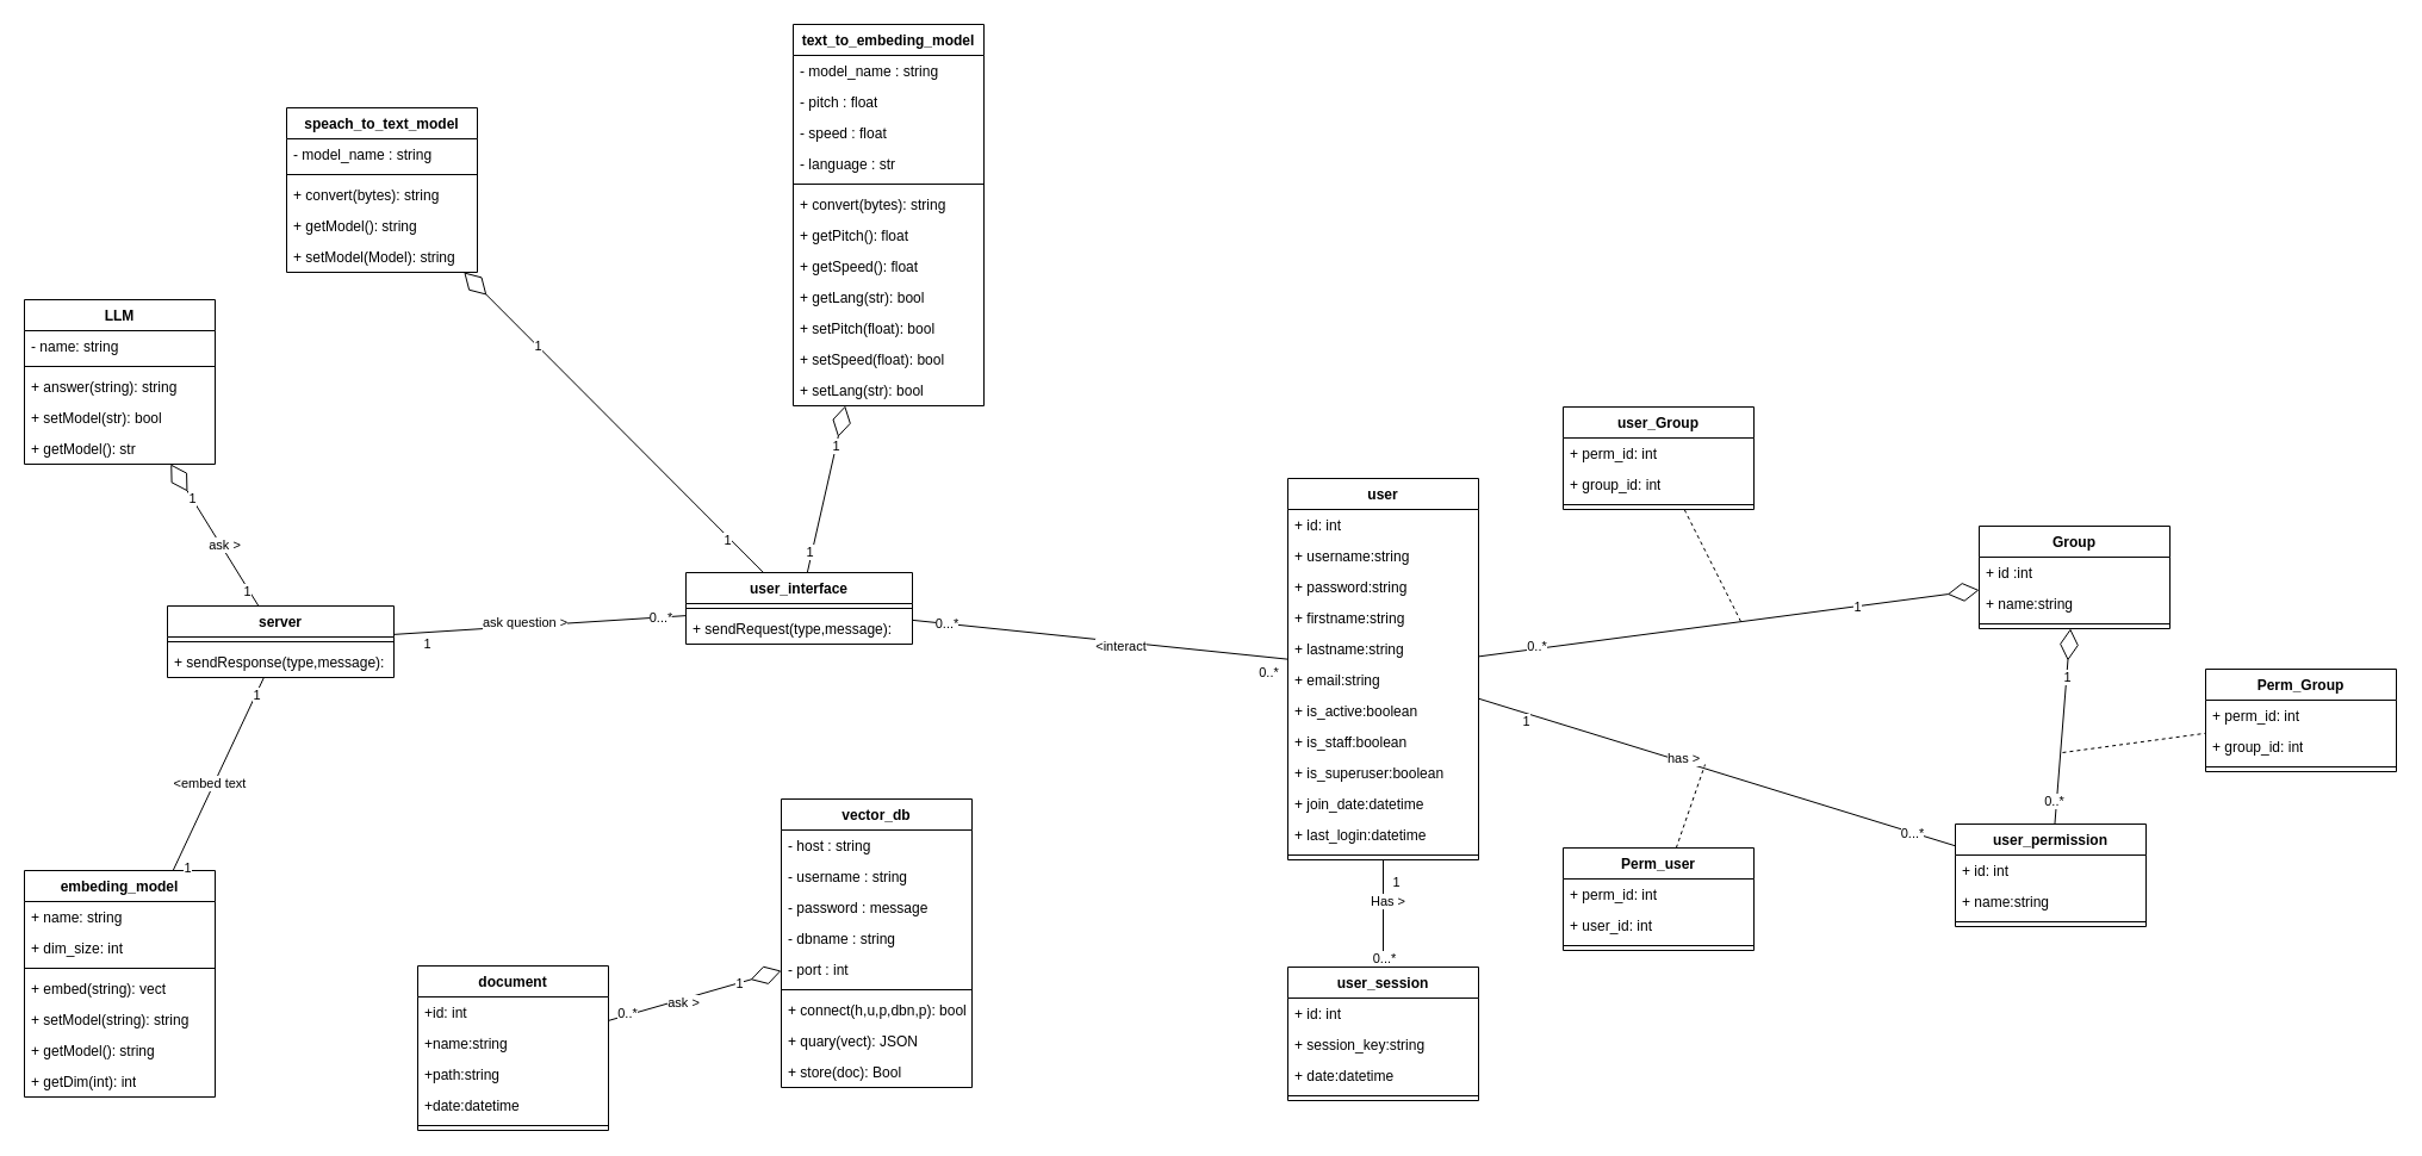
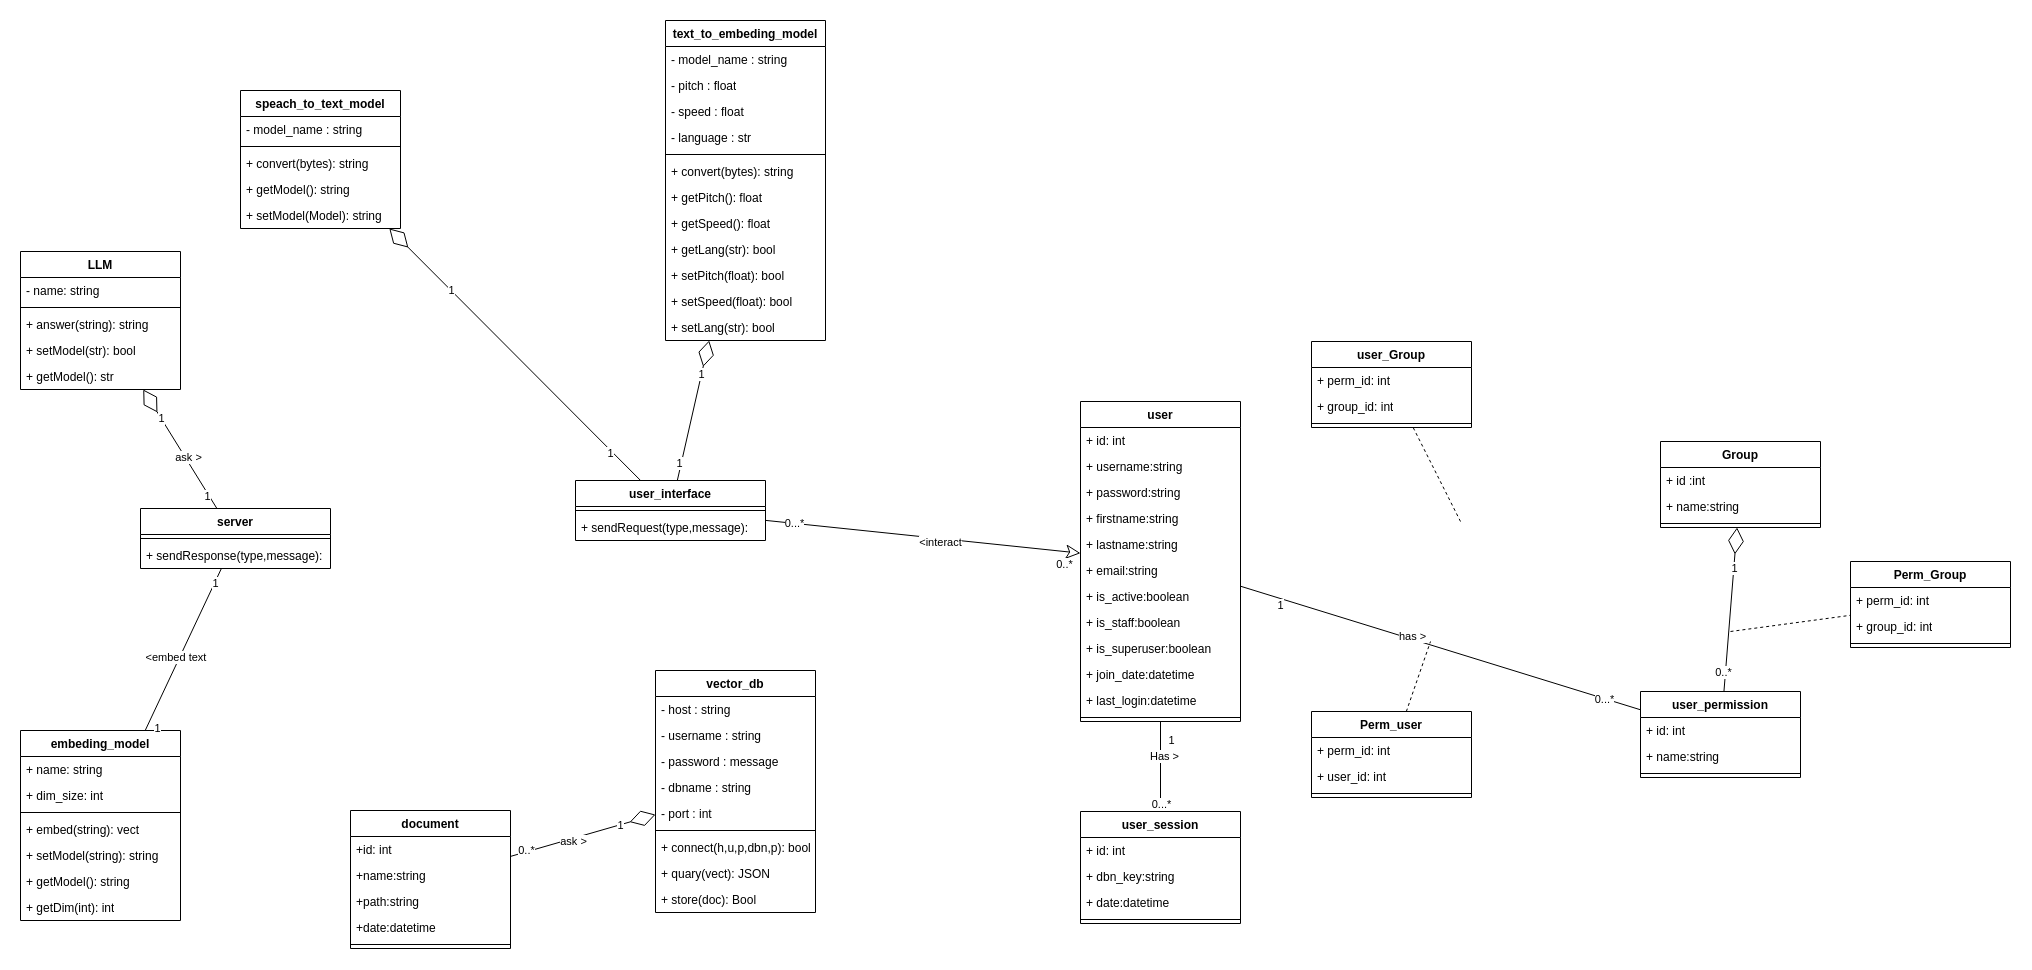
- <mxCell id="116" value="" style="endArrow=none;endFill=0;endSize=12;html=1;rounded=0;" parent="1" source="113" target="106" edge="1"><mxGeometry width="160" relative="1" as="geometry"><mxPoint x="164" y="578" as="sourcePoint" /><mxPoint x="-160" y="698" as="targetPoint" /></mxGeometry></mxCell>
- <mxCell id="117" value="1" style="edgeLabel;html=1;align=center;verticalAlign=middle;resizable=0;points=[];" parent="116" vertex="1" connectable="0"><mxGeometry x="0.843" y="-2" relative="1" as="geometry"><mxPoint x="8" y="11" as="offset" /></mxGeometry></mxCell>
- <mxCell id="118" value="0...*" style="edgeLabel;html=1;align=center;verticalAlign=middle;resizable=0;points=[];" parent="116" vertex="1" connectable="0"><mxGeometry x="-0.818" relative="1" as="geometry"><mxPoint as="offset" /></mxGeometry></mxCell>
- <mxCell id="119" value="ask question &amp;gt;" style="edgeLabel;html=1;align=center;verticalAlign=middle;resizable=0;points=[];" parent="116" vertex="1" connectable="0"><mxGeometry x="0.111" y="-3" relative="1" as="geometry"><mxPoint as="offset" /></mxGeometry></mxCell>
- <mxCell id="45" value="" style="endArrow=diamondThin;endFill=0;endSize=24;html=1;rounded=0;" parent="1" source="2" target="15" edge="1"><mxGeometry width="160" relative="1" as="geometry"><mxPoint x="1540" y="635" as="sourcePoint" /><mxPoint x="1540" y="481" as="targetPoint" /></mxGeometry></mxCell>
- <mxCell id="46" value="0..*" style="edgeLabel;html=1;align=center;verticalAlign=middle;resizable=0;points=[];" parent="45" vertex="1" connectable="0"><mxGeometry x="-0.769" y="2" relative="1" as="geometry"><mxPoint as="offset" /></mxGeometry></mxCell>
- <mxCell id="47" value="1" style="edgeLabel;html=1;align=center;verticalAlign=middle;resizable=0;points=[];" parent="45" vertex="1" connectable="0"><mxGeometry x="0.512" relative="1" as="geometry"><mxPoint as="offset" /></mxGeometry></mxCell>
- <mxCell id="134" value="" style="endArrow=none;endFill=0;endSize=12;html=1;rounded=0;" parent="1" source="113" target="2" edge="1"><mxGeometry width="160" relative="1" as="geometry"><mxPoint x="580" y="467" as="sourcePoint" /><mxPoint x="335" y="483" as="targetPoint" /></mxGeometry></mxCell>
+ <mxCell id="134" value="" style="endArrow=classic;endFill=0;endSize=12;html=1;rounded=0;" parent="1" source="113" target="2" edge="1"><mxGeometry width="160" relative="1" as="geometry"><mxPoint x="580" y="467" as="sourcePoint" /><mxPoint x="335" y="483" as="targetPoint" /></mxGeometry></mxCell>
- <mxCell id="25" value="+ session_key:string" style="text;strokeColor=none;fillColor=none;align=left;verticalAlign=top;spacingLeft=4;spacingRight=4;overflow=hidden;rotatable=0;points=[[0,0.5],[1,0.5]];portConstraint=eastwest;whiteSpace=wrap;html=1;" parent="23" vertex="1"><mxGeometry y="52" width="160" height="26" as="geometry" /></mxCell>
+ <mxCell id="25" value="+ dbn_key:string" style="text;strokeColor=none;fillColor=none;align=left;verticalAlign=top;spacingLeft=4;spacingRight=4;overflow=hidden;rotatable=0;points=[[0,0.5],[1,0.5]];portConstraint=eastwest;whiteSpace=wrap;html=1;" parent="23" vertex="1"><mxGeometry y="52" width="160" height="26" as="geometry" /></mxCell>
